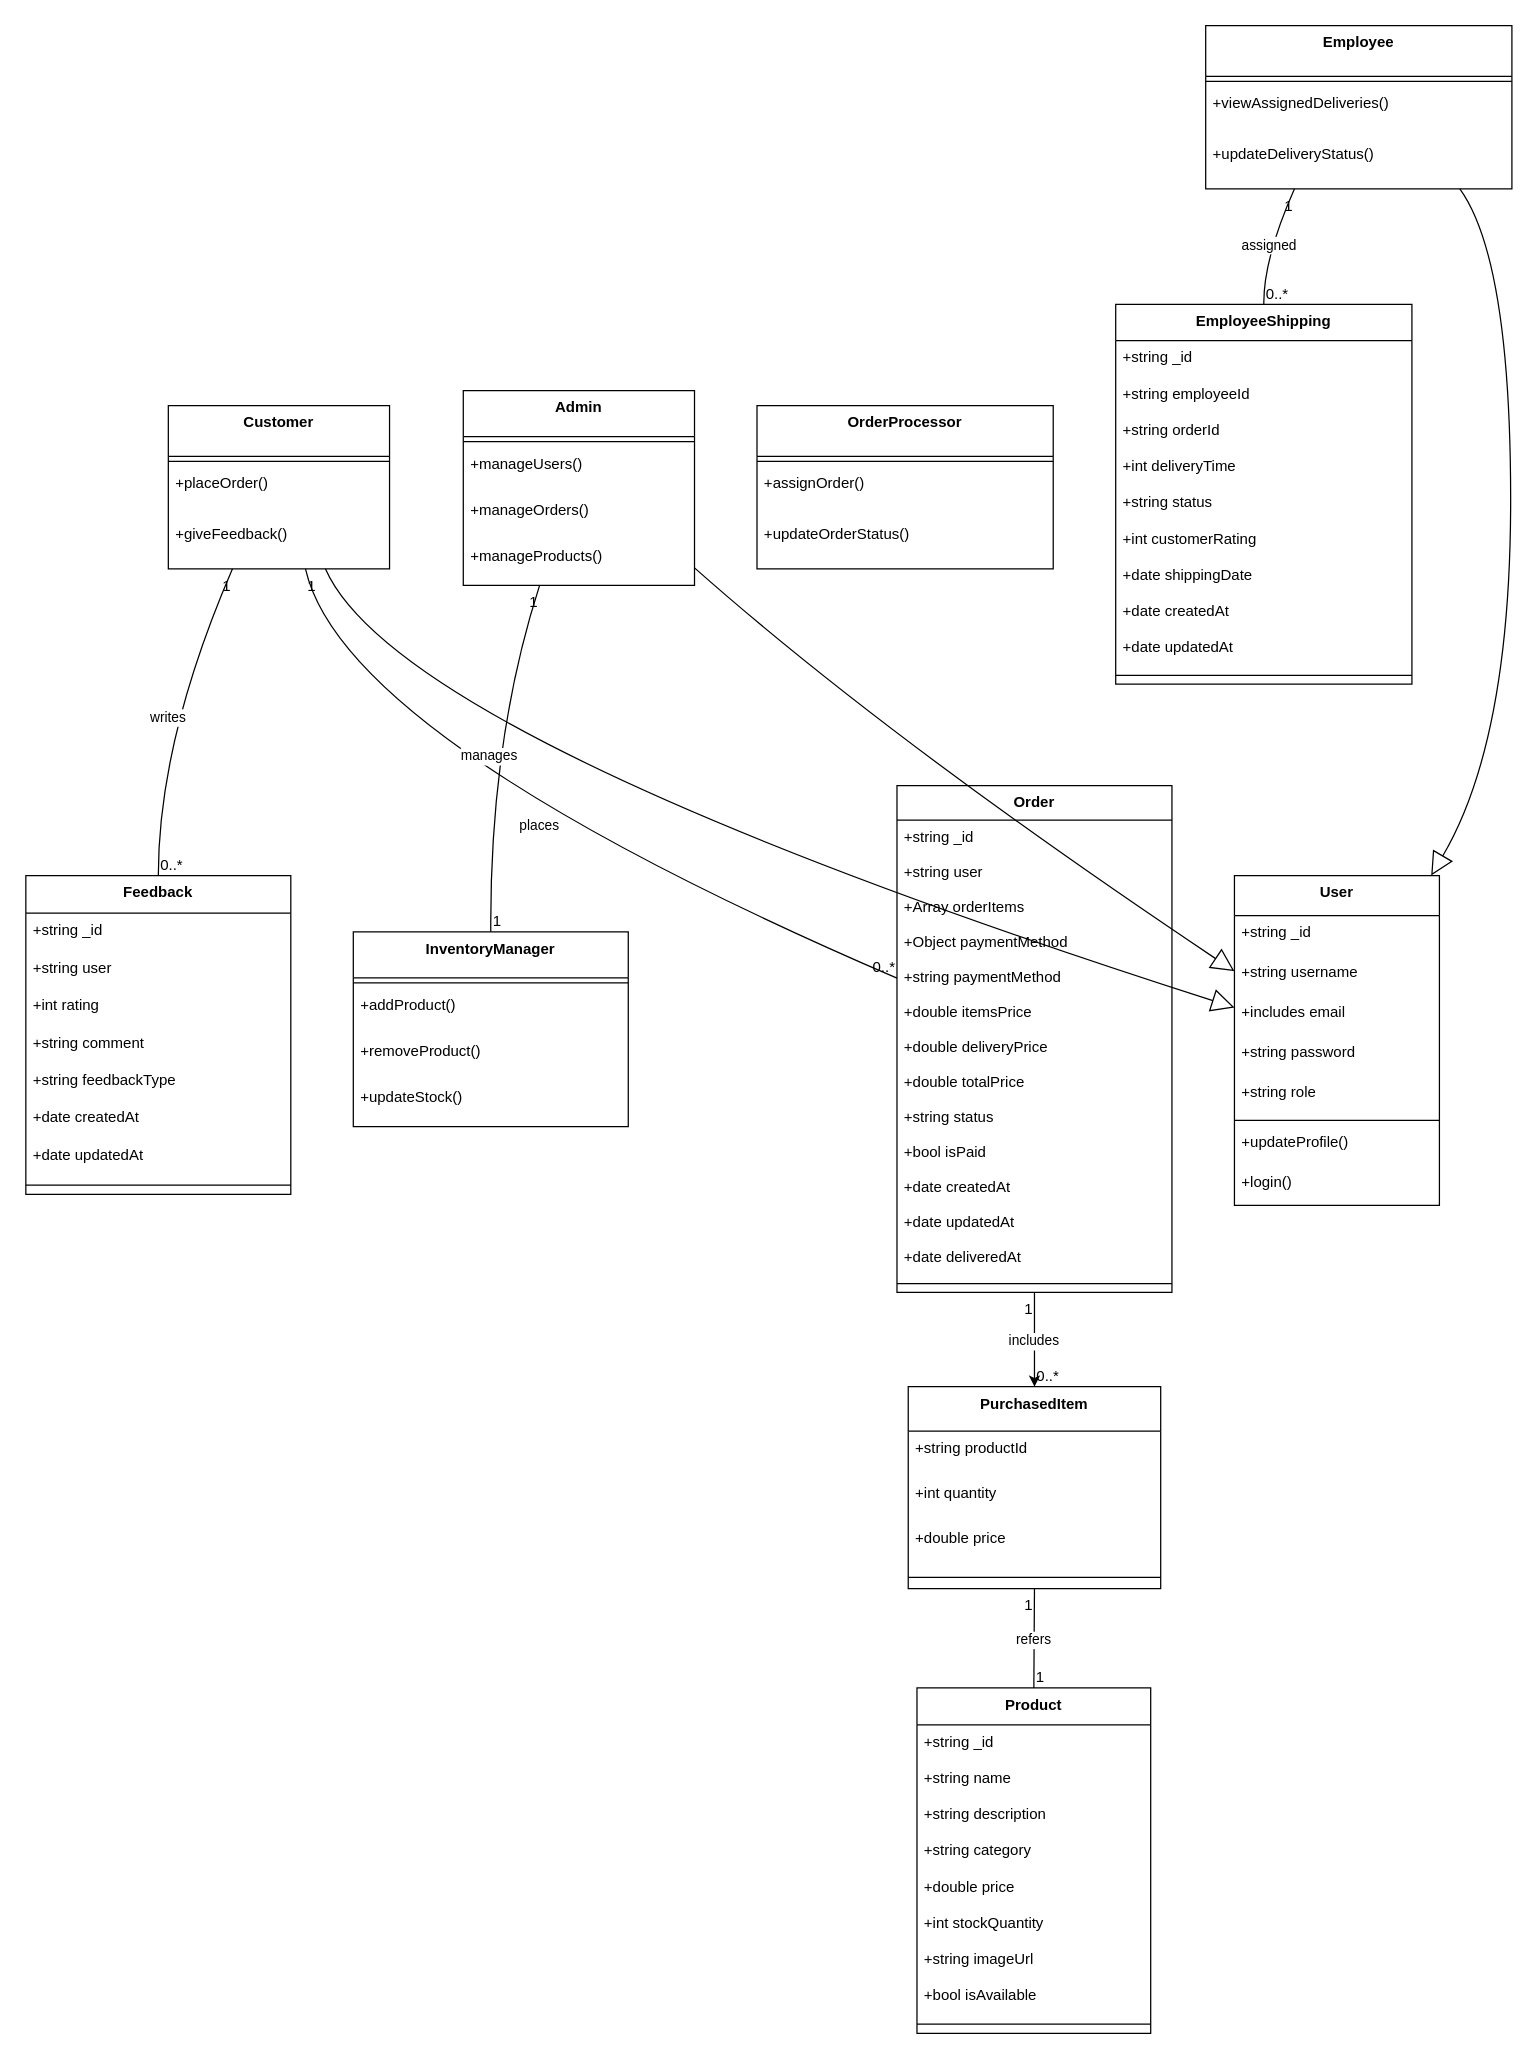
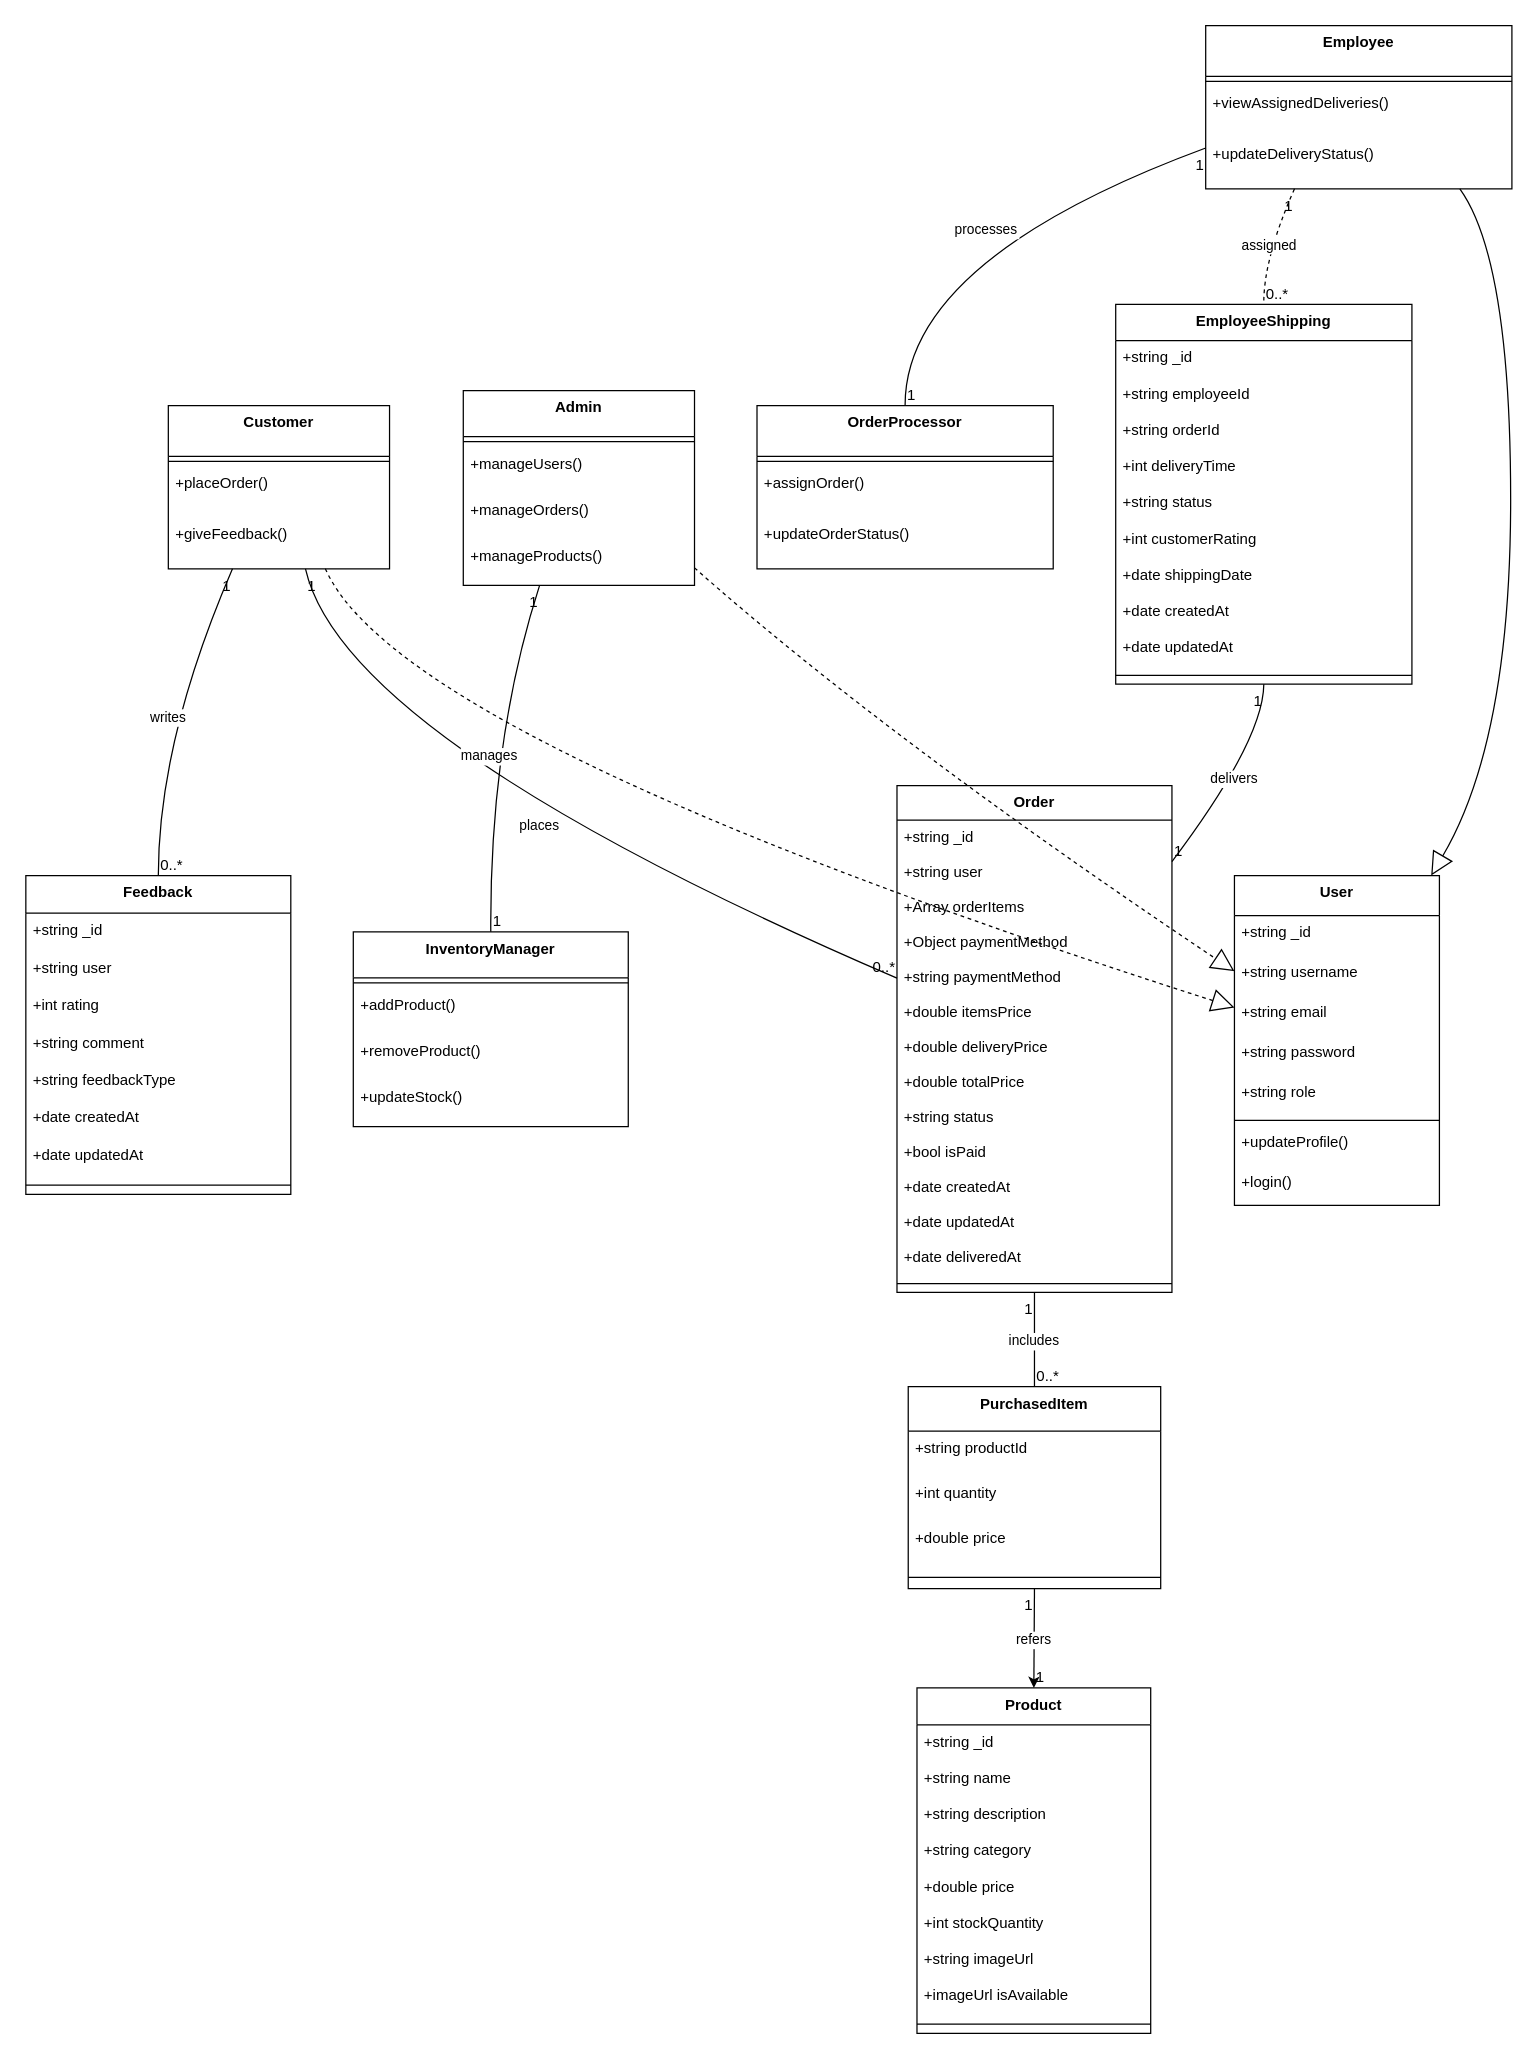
- <mxCell id="98" value="assigned" style="curved=1;startArrow=none;endArrow=none;exitX=0.29;exitY=1;entryX=0.5;entryY=0;rounded=0;" parent="1" source="15" target="63" edge="1"><mxGeometry relative="1" as="geometry"><Array as="points"><mxPoint x="1010" y="207" /></Array></mxGeometry></mxCell>
+ <mxCell id="98" value="assigned" style="curved=1;startArrow=none;endArrow=none;exitX=0.29;exitY=1;entryX=0.5;entryY=0;rounded=0;dashed=1;" parent="1" source="15" target="63" edge="1"><mxGeometry relative="1" as="geometry"><Array as="points"><mxPoint x="1010" y="207" /></Array></mxGeometry></mxCell>
+ <mxCell id="107" value="processes" style="curved=1;startArrow=none;endArrow=none;exitX=0;exitY=0.75;entryX=0.5;entryY=0;rounded=0;" parent="1" source="15" target="79" edge="1"><mxGeometry relative="1" as="geometry"><Array as="points"><mxPoint x="723" y="207" /></Array></mxGeometry></mxCell>
+ <mxCell id="108" value="1" style="edgeLabel;resizable=0;labelBackgroundColor=none;fontSize=12;align=right;verticalAlign=top;" parent="107" vertex="1"><mxGeometry x="-1" relative="1" as="geometry" /></mxCell>
+ <mxCell id="109" value="1" style="edgeLabel;resizable=0;labelBackgroundColor=none;fontSize=12;align=left;verticalAlign=bottom;" parent="107" vertex="1"><mxGeometry x="1" relative="1" as="geometry" /></mxCell>
- <mxCell id="84" value="" style="curved=1;startArrow=none;endArrow=block;endSize=16;endFill=0;exitX=1;exitY=0.91;entryX=0;entryY=0.29;rounded=0;" parent="1" source="19" target="2" edge="1"><mxGeometry relative="1" as="geometry"><Array as="points"><mxPoint x="711" y="592" /></Array></mxGeometry></mxCell>
+ <mxCell id="84" value="" style="curved=1;startArrow=none;endArrow=block;endSize=16;endFill=0;exitX=1;exitY=0.91;entryX=0;entryY=0.29;rounded=0;dashed=1;" parent="1" source="19" target="2" edge="1"><mxGeometry relative="1" as="geometry"><Array as="points"><mxPoint x="711" y="592" /></Array></mxGeometry></mxCell>
- <mxCell id="83" value="" style="curved=1;startArrow=none;endArrow=block;endSize=16;endFill=0;exitX=0.71;exitY=1;entryX=0;entryY=0.4;rounded=0;" parent="1" source="11" target="2" edge="1"><mxGeometry relative="1" as="geometry"><Array as="points"><mxPoint x="320" y="592" /></Array></mxGeometry></mxCell>
+ <mxCell id="83" value="" style="curved=1;startArrow=none;endArrow=block;endSize=16;endFill=0;exitX=0.71;exitY=1;entryX=0;entryY=0.4;rounded=0;dashed=1;" parent="1" source="11" target="2" edge="1"><mxGeometry relative="1" as="geometry"><Array as="points"><mxPoint x="320" y="592" /></Array></mxGeometry></mxCell>
+ <mxCell id="101" value="delivers" style="curved=1;startArrow=none;endArrow=none;exitX=0.5;exitY=1;entryX=1;entryY=0.15;rounded=0;" parent="1" source="63" target="39" edge="1"><mxGeometry relative="1" as="geometry"><Array as="points"><mxPoint x="1010" y="592" /></Array></mxGeometry></mxCell>
+ <mxCell id="102" value="1" style="edgeLabel;resizable=0;labelBackgroundColor=none;fontSize=12;align=right;verticalAlign=top;" parent="101" vertex="1"><mxGeometry x="-1" relative="1" as="geometry" /></mxCell>
+ <mxCell id="103" value="1" style="edgeLabel;resizable=0;labelBackgroundColor=none;fontSize=12;align=left;verticalAlign=bottom;" parent="101" vertex="1"><mxGeometry x="1" relative="1" as="geometry" /></mxCell>
- <mxCell id="5" value="+includes email" style="text;strokeColor=none;fillColor=none;align=left;verticalAlign=top;spacingLeft=4;spacingRight=4;overflow=hidden;rotatable=0;points=[[0,0.5],[1,0.5]];portConstraint=eastwest;" parent="2" vertex="1"><mxGeometry y="96" width="164" height="32" as="geometry" /></mxCell>
+ <mxCell id="5" value="+string email" style="text;strokeColor=none;fillColor=none;align=left;verticalAlign=top;spacingLeft=4;spacingRight=4;overflow=hidden;rotatable=0;points=[[0,0.5],[1,0.5]];portConstraint=eastwest;" parent="2" vertex="1"><mxGeometry y="96" width="164" height="32" as="geometry" /></mxCell>
- <mxCell id="92" value="includes" style="curved=1;startArrow=none;endArrow=classic;exitX=0.5;exitY=1;entryX=0.5;entryY=0;rounded=0;" parent="1" source="39" target="34" edge="1"><mxGeometry relative="1" as="geometry"><Array as="points" /></mxGeometry></mxCell>
+ <mxCell id="92" value="includes" style="curved=1;startArrow=none;endArrow=none;exitX=0.5;exitY=1;entryX=0.5;entryY=0;rounded=0;" parent="1" source="39" target="34" edge="1"><mxGeometry relative="1" as="geometry"><Array as="points" /></mxGeometry></mxCell>
- <mxCell id="95" value="refers" style="curved=1;startArrow=none;endArrow=none;exitX=0.5;exitY=1;entryX=0.5;entryY=0;rounded=0;" parent="1" source="34" target="24" edge="1"><mxGeometry relative="1" as="geometry"><Array as="points" /></mxGeometry></mxCell>
+ <mxCell id="95" value="refers" style="curved=1;startArrow=none;endArrow=classic;exitX=0.5;exitY=1;entryX=0.5;entryY=0;rounded=0;" parent="1" source="34" target="24" edge="1"><mxGeometry relative="1" as="geometry"><Array as="points" /></mxGeometry></mxCell>
- <mxCell id="32" value="+bool isAvailable" style="text;strokeColor=none;fillColor=none;align=left;verticalAlign=top;spacingLeft=4;spacingRight=4;overflow=hidden;rotatable=0;points=[[0,0.5],[1,0.5]];portConstraint=eastwest;" parent="24" vertex="1"><mxGeometry y="232.474" width="187" height="29" as="geometry" /></mxCell>
+ <mxCell id="32" value="+imageUrl isAvailable" style="text;strokeColor=none;fillColor=none;align=left;verticalAlign=top;spacingLeft=4;spacingRight=4;overflow=hidden;rotatable=0;points=[[0,0.5],[1,0.5]];portConstraint=eastwest;" parent="24" vertex="1"><mxGeometry y="232.474" width="187" height="29" as="geometry" /></mxCell>
